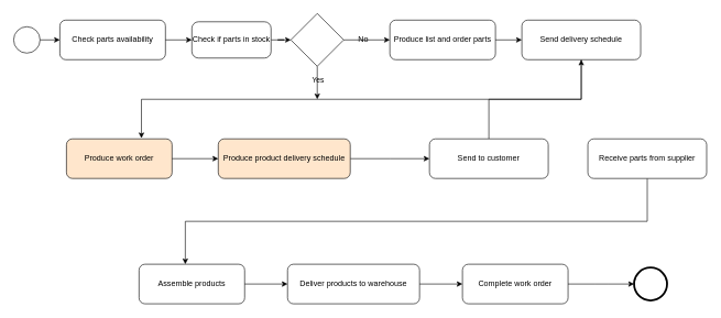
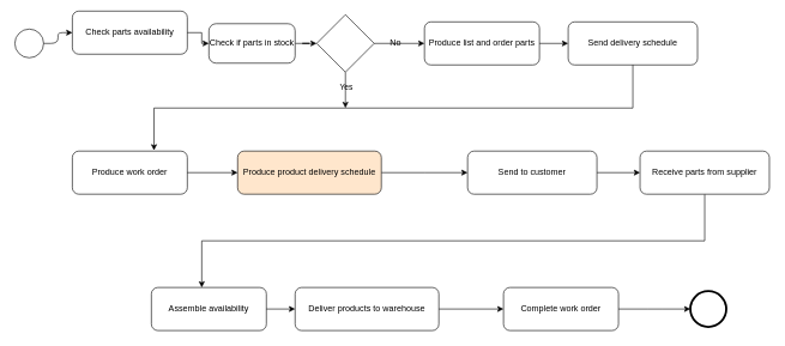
- <mxCell id="3" value="Check parts availability" style="rounded=1;whiteSpace=wrap;html=1;fontSize=12;" parent="1" vertex="1"><mxGeometry x="90" y="30" width="160" height="60" as="geometry" /></mxCell>
+ <mxCell id="3" value="Check parts availability" style="rounded=1;whiteSpace=wrap;html=1;fontSize=12;" parent="1" vertex="1"><mxGeometry x="100" y="15" width="160" height="60" as="geometry" /></mxCell>
- <mxCell id="27" style="edgeStyle=orthogonalEdgeStyle;rounded=0;orthogonalLoop=1;jettySize=auto;html=1;" parent="1" source="28" target="11" edge="1"><mxGeometry relative="1" as="geometry"><mxPoint x="880" y="240" as="targetPoint" /></mxGeometry></mxCell>
+ <mxCell id="27" style="edgeStyle=orthogonalEdgeStyle;rounded=0;orthogonalLoop=1;jettySize=auto;html=1;entryX=0;entryY=0.5;entryDx=0;entryDy=0;" parent="1" source="28" target="18" edge="1"><mxGeometry relative="1" as="geometry"><mxPoint x="880" y="240" as="targetPoint" /></mxGeometry></mxCell>
- <mxCell id="13" value="Produce work order" style="rounded=1;whiteSpace=wrap;html=1;fontSize=12;fillColor=#ffe6cc;" parent="1" vertex="1"><mxGeometry x="100" y="210" width="160" height="60" as="geometry" /></mxCell>
+ <mxCell id="13" value="Produce work order" style="rounded=1;whiteSpace=wrap;html=1;fontSize=12;" parent="1" vertex="1"><mxGeometry x="100" y="210" width="160" height="60" as="geometry" /></mxCell>
- <mxCell id="19" value="Assemble products" style="rounded=1;whiteSpace=wrap;html=1;fontSize=12;" parent="1" vertex="1"><mxGeometry x="210" y="400" width="160" height="60" as="geometry" /></mxCell>
+ <mxCell id="19" value="Assemble availability" style="rounded=1;whiteSpace=wrap;html=1;fontSize=12;" parent="1" vertex="1"><mxGeometry x="210" y="400" width="160" height="60" as="geometry" /></mxCell>
- <mxCell id="20" value="Deliver products to warehouse" style="rounded=1;whiteSpace=wrap;html=1;fontSize=12;" parent="1" vertex="1"><mxGeometry x="435" y="400" width="200" height="60" as="geometry" /></mxCell>
+ <mxCell id="20" value="Deliver products to warehouse" style="rounded=1;whiteSpace=wrap;html=1;fontSize=12;" parent="1" vertex="1"><mxGeometry x="410" y="400" width="200" height="60" as="geometry" /></mxCell>
